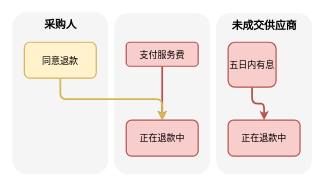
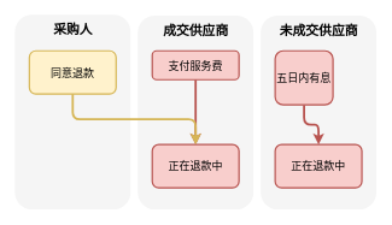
+ <mxCell id="7" value="成交供应商" style="text;html=1;align=center;verticalAlign=middle;resizable=0;points=[];autosize=1;strokeColor=none;fillColor=none;fontFamily=黑体;fontStyle=1;fontSize=18;" parent="1" vertex="1"><mxGeometry x="215" y="22" width="110" height="40" as="geometry" /></mxCell>
